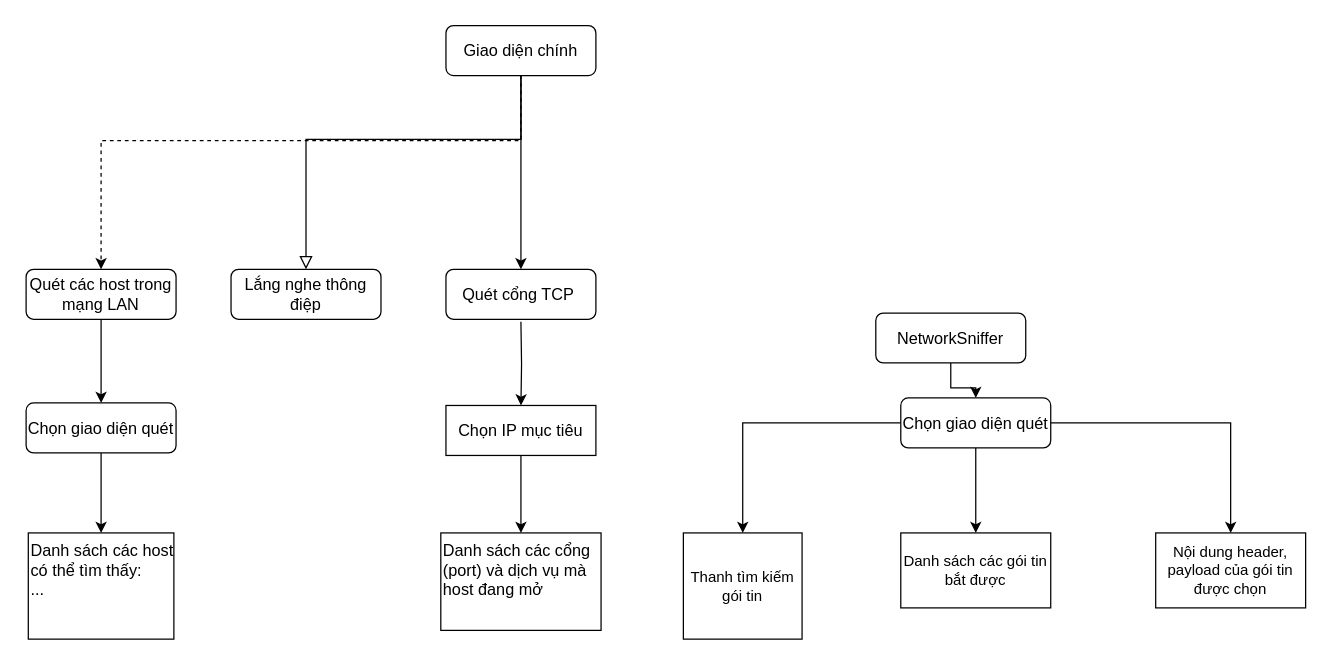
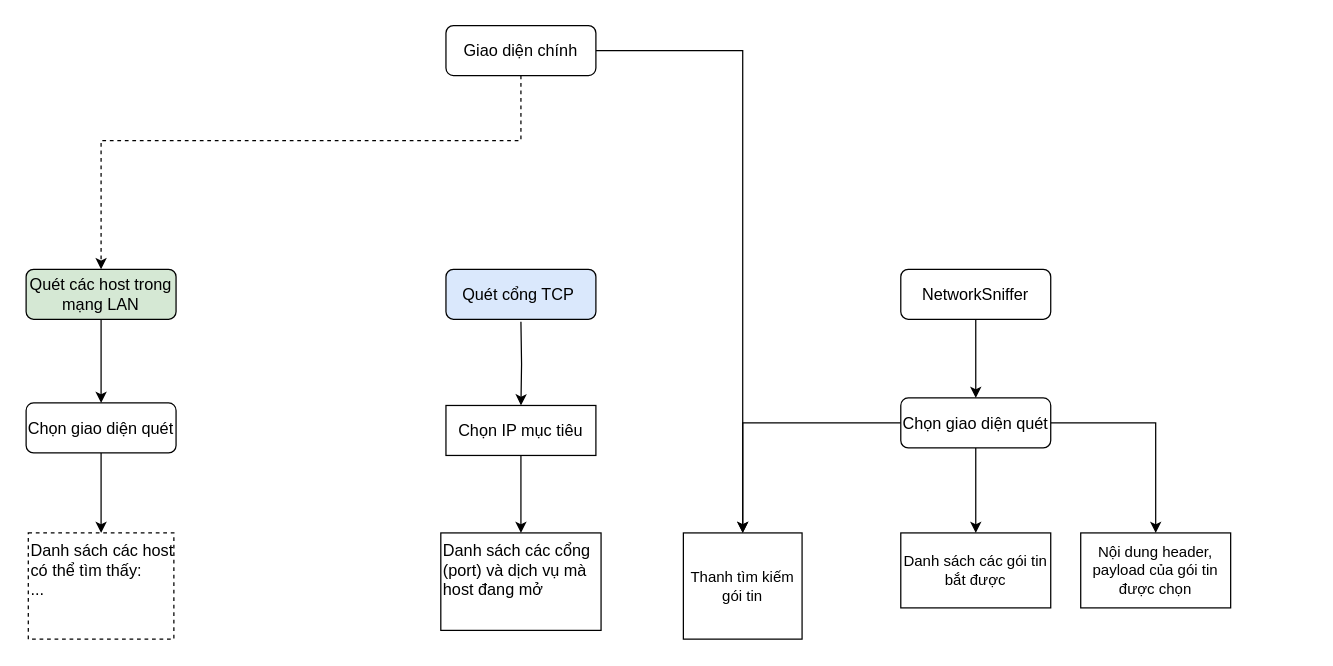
- <mxCell id="2" value="" style="rounded=0;html=1;jettySize=auto;orthogonalLoop=1;fontSize=13;endArrow=block;endFill=0;endSize=8;strokeWidth=1;shadow=0;labelBackgroundColor=none;edgeStyle=orthogonalEdgeStyle;entryX=0.5;entryY=0;entryDx=0;entryDy=0;" parent="1" source="5" target="22" edge="1"><mxGeometry relative="1" as="geometry"><mxPoint x="248" y="226" as="targetPoint" /><Array as="points"><mxPoint x="416" y="111" /><mxPoint x="244" y="111" /></Array></mxGeometry></mxCell>
- <mxCell id="3" style="edgeStyle=orthogonalEdgeStyle;rounded=0;orthogonalLoop=1;jettySize=auto;html=1;entryX=0.5;entryY=0;entryDx=0;entryDy=0;fontSize=13;" edge="1" parent="1" source="5" target="8"><mxGeometry relative="1" as="geometry" /></mxCell>
+ <mxCell id="3" style="edgeStyle=orthogonalEdgeStyle;rounded=0;orthogonalLoop=1;jettySize=auto;html=1;fontSize=13;" edge="1" parent="1" source="5" target="25"><mxGeometry relative="1" as="geometry" /></mxCell>
- <mxCell id="7" value="Quét các host trong mạng LAN" style="rounded=1;whiteSpace=wrap;html=1;fontSize=13;glass=0;strokeWidth=1;shadow=0;" parent="1" vertex="1"><mxGeometry x="20" y="215" width="120" height="40" as="geometry" /></mxCell>
+ <mxCell id="7" value="Quét các host trong mạng LAN" style="rounded=1;whiteSpace=wrap;html=1;fontSize=13;glass=0;strokeWidth=1;shadow=0;fillColor=#d5e8d4;" parent="1" vertex="1"><mxGeometry x="20" y="215" width="120" height="40" as="geometry" /></mxCell>
- <mxCell id="22" value="Lắng nghe thông điệp" style="rounded=1;whiteSpace=wrap;html=1;fontSize=13;glass=0;strokeWidth=1;shadow=0;" vertex="1" parent="1"><mxGeometry x="184" y="215" width="120" height="40" as="geometry" /></mxCell>
- <mxCell id="8" value="Quét cổng TCP&amp;nbsp;" style="rounded=1;whiteSpace=wrap;html=1;fontSize=13;glass=0;strokeWidth=1;shadow=0;" vertex="1" parent="1"><mxGeometry x="356" y="215" width="120" height="40" as="geometry" /></mxCell>
+ <mxCell id="8" value="Quét cổng TCP&amp;nbsp;" style="rounded=1;whiteSpace=wrap;html=1;fontSize=13;glass=0;strokeWidth=1;shadow=0;fillColor=#dae8fc;" vertex="1" parent="1"><mxGeometry x="356" y="215" width="120" height="40" as="geometry" /></mxCell>
- <mxCell id="17" value="NetworkSniffer" style="rounded=1;whiteSpace=wrap;html=1;fontSize=13;glass=0;strokeWidth=1;shadow=0;" vertex="1" parent="1"><mxGeometry x="700" y="250" width="120" height="40" as="geometry" /></mxCell>
+ <mxCell id="17" value="NetworkSniffer" style="rounded=1;whiteSpace=wrap;html=1;fontSize=13;glass=0;strokeWidth=1;shadow=0;" vertex="1" parent="1"><mxGeometry x="720" y="215" width="120" height="40" as="geometry" /></mxCell>
- <mxCell id="23" value="Nội dung header, payload của gói tin được chọn" style="rounded=0;whiteSpace=wrap;html=1;" vertex="1" parent="1"><mxGeometry x="924" y="426" width="120" height="60" as="geometry" /></mxCell>
+ <mxCell id="23" value="Nội dung header, payload của gói tin được chọn" style="rounded=0;whiteSpace=wrap;html=1;" vertex="1" parent="1"><mxGeometry x="864" y="426" width="120" height="60" as="geometry" /></mxCell>
- <mxCell id="11" value="Danh sách các host có thể tìm thấy:&lt;div style=&quot;font-size: 13px;&quot;&gt;...&lt;/div&gt;" style="rounded=0;whiteSpace=wrap;html=1;fillColor=default;align=left;verticalAlign=top;fontSize=13;" vertex="1" parent="1"><mxGeometry x="21.75" y="426" width="116.5" height="85" as="geometry" /></mxCell>
+ <mxCell id="11" value="Danh sách các host có thể tìm thấy:&lt;div style=&quot;font-size: 13px;&quot;&gt;...&lt;/div&gt;" style="rounded=0;whiteSpace=wrap;html=1;fillColor=default;align=left;verticalAlign=top;fontSize=13;dashed=1;" vertex="1" parent="1"><mxGeometry x="21.75" y="426" width="116.5" height="85" as="geometry" /></mxCell>
